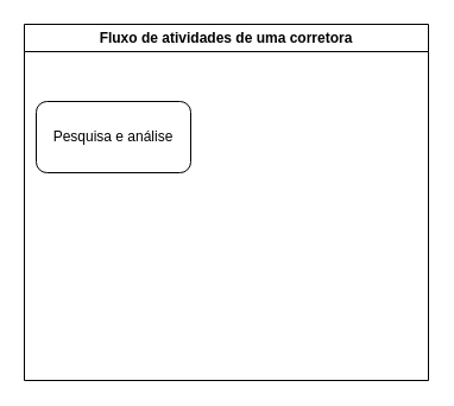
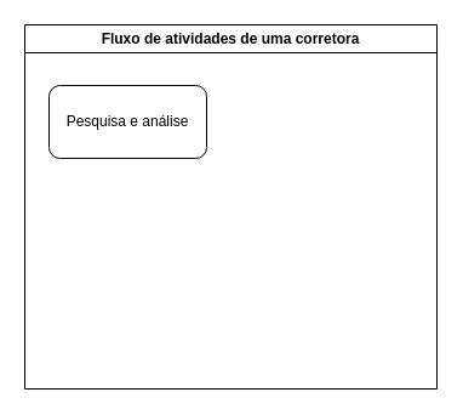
- <mxCell id="3" value="Pesquisa e análise" style="rounded=1;whiteSpace=wrap;html=1;" vertex="1" parent="2"><mxGeometry x="10" y="65" width="130" height="60" as="geometry" /></mxCell>
+ <mxCell id="3" value="Pesquisa e análise" style="rounded=1;whiteSpace=wrap;html=1;" vertex="1" parent="2"><mxGeometry x="20" y="50" width="130" height="60" as="geometry" /></mxCell>
